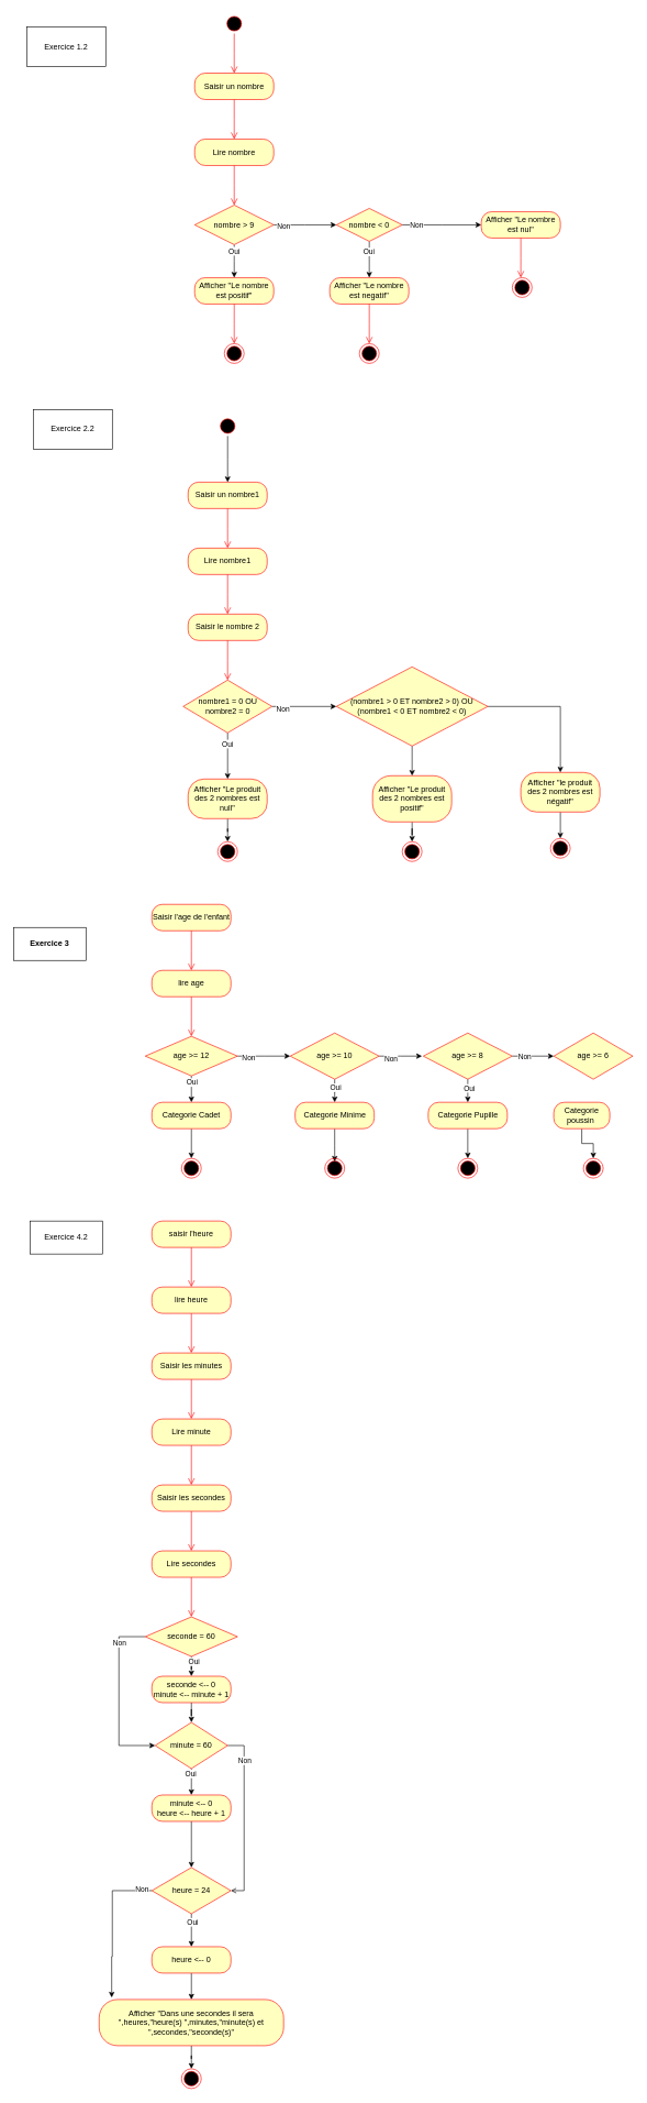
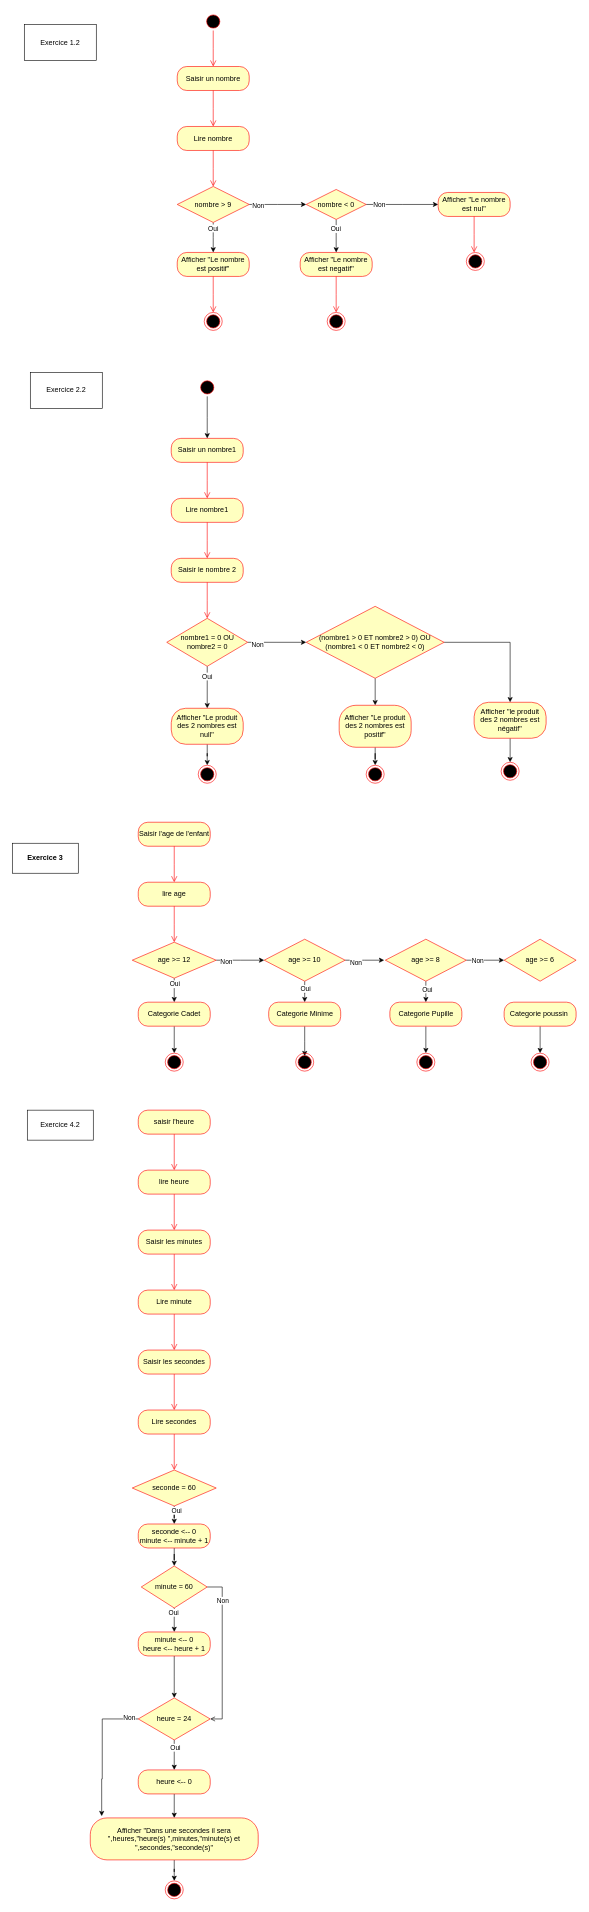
- <mxCell id="85" value="Categorie poussin&amp;nbsp;" style="rounded=1;whiteSpace=wrap;html=1;arcSize=40;fontColor=#000000;fillColor=#ffffc0;strokeColor=#ff0000;" vertex="1" parent="1"><mxGeometry x="840" y="1670" width="85" height="40" as="geometry" /></mxCell>
+ <mxCell id="85" value="Categorie poussin&amp;nbsp;" style="rounded=1;whiteSpace=wrap;html=1;arcSize=40;fontColor=#000000;fillColor=#ffffc0;strokeColor=#ff0000;" vertex="1" parent="1"><mxGeometry x="840" y="1670" width="120" height="40" as="geometry" /></mxCell>
- <mxCell id="102" style="edgeStyle=orthogonalEdgeStyle;rounded=0;orthogonalLoop=1;jettySize=auto;html=1;" edge="1" parent="1" source="104" target="111"><mxGeometry relative="1" as="geometry"><Array as="points"><mxPoint x="180" y="2480" /><mxPoint x="180" y="2645" /></Array></mxGeometry></mxCell>
- <mxCell id="103" value="Non" style="edgeLabel;html=1;align=center;verticalAlign=middle;resizable=0;points=[];" vertex="1" connectable="0" parent="102"><mxGeometry x="-0.623" relative="1" as="geometry"><mxPoint as="offset" /></mxGeometry></mxCell>
